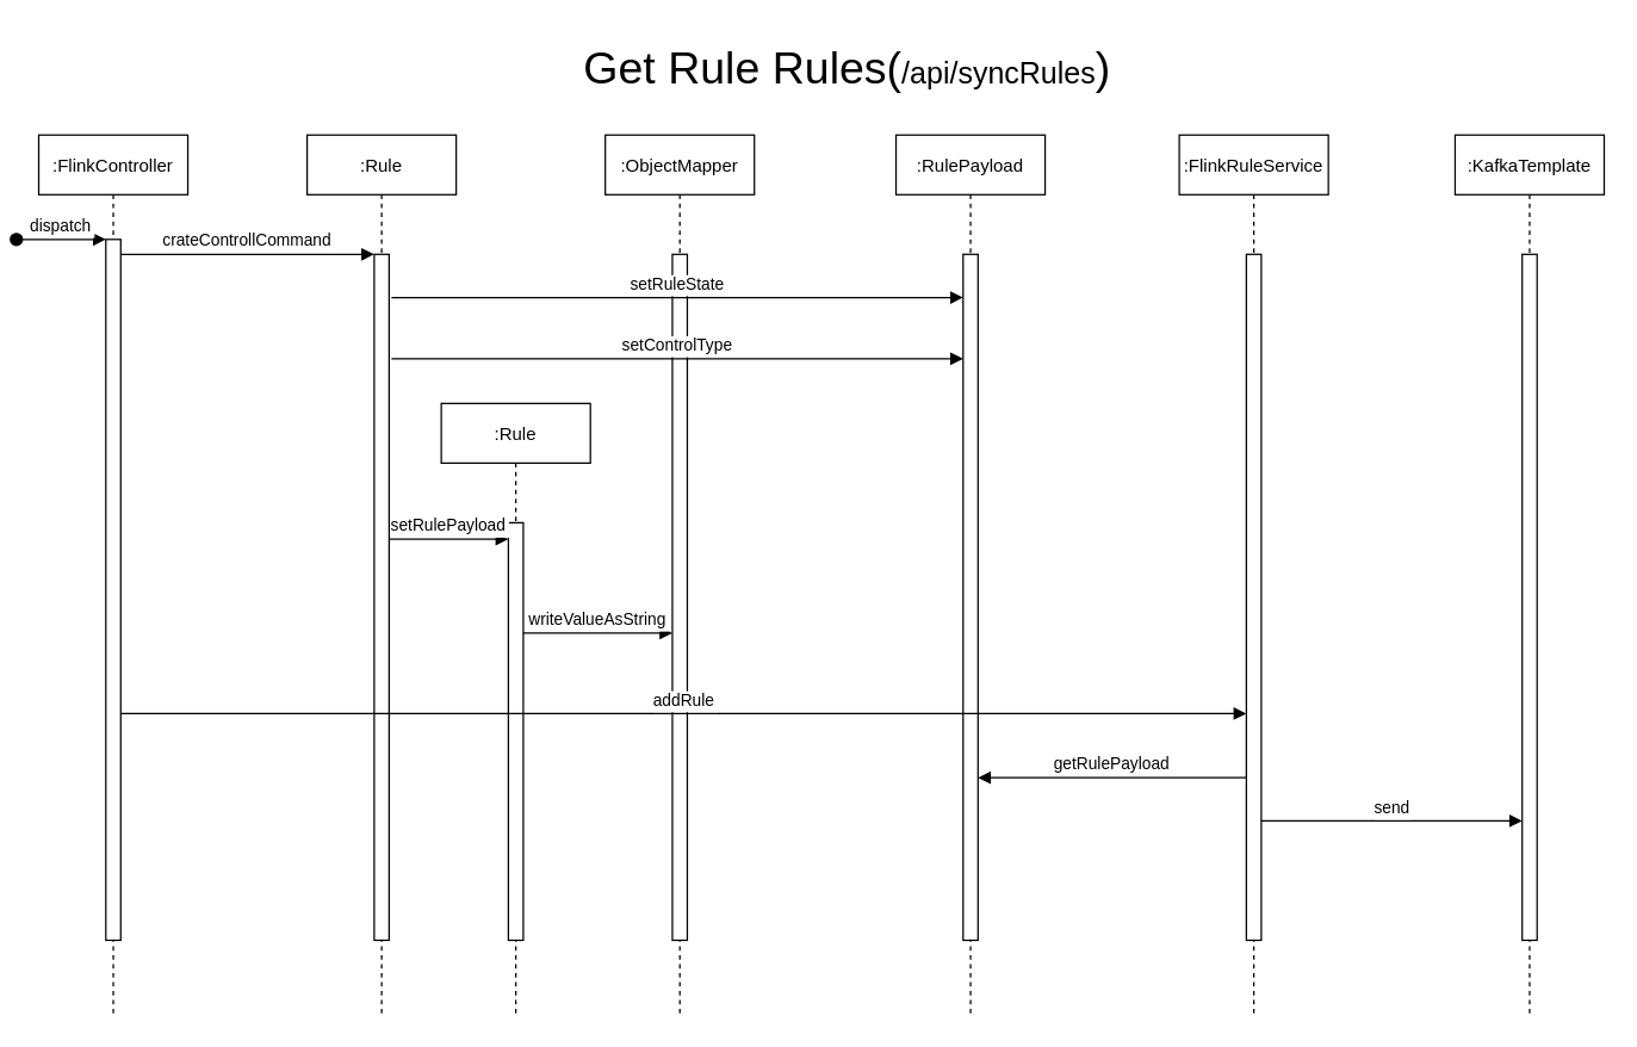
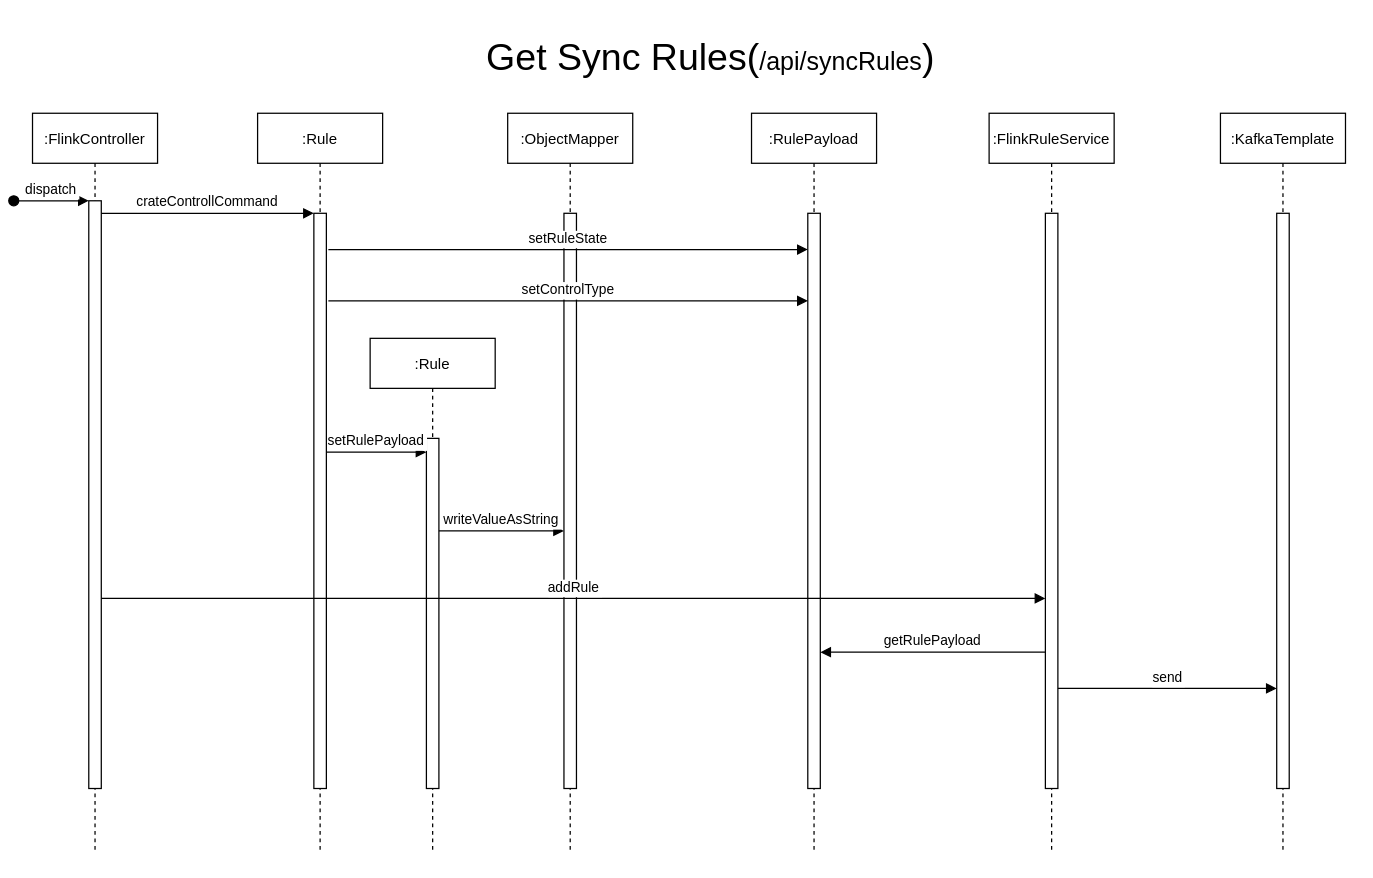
- <mxCell id="12" value="&lt;font style=&quot;font-size: 30px&quot;&gt;Get Rule Rules(&lt;/font&gt;&lt;font style=&quot;font-size: 20px&quot;&gt;/api/syncRules&lt;/font&gt;&lt;font style=&quot;font-size: 30px&quot;&gt;)&lt;/font&gt;" style="text;html=1;strokeColor=none;fillColor=none;align=center;verticalAlign=middle;whiteSpace=wrap;rounded=0;" vertex="1" parent="1"><mxGeometry x="218" y="20" width="690" height="50" as="geometry" /></mxCell>
+ <mxCell id="12" value="&lt;font style=&quot;font-size: 30px&quot;&gt;Get Sync Rules(&lt;/font&gt;&lt;font style=&quot;font-size: 20px&quot;&gt;/api/syncRules&lt;/font&gt;&lt;font style=&quot;font-size: 30px&quot;&gt;)&lt;/font&gt;" style="text;html=1;strokeColor=none;fillColor=none;align=center;verticalAlign=middle;whiteSpace=wrap;rounded=0;" vertex="1" parent="1"><mxGeometry x="218" y="20" width="690" height="50" as="geometry" /></mxCell>
